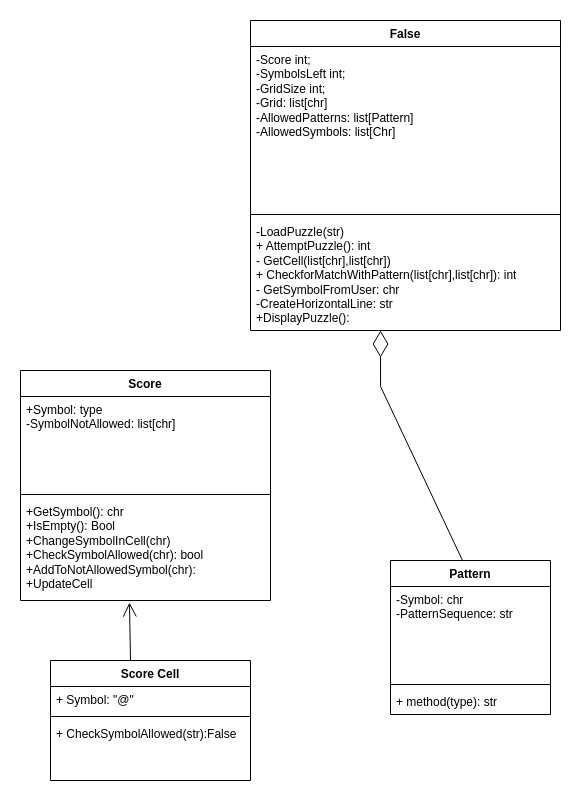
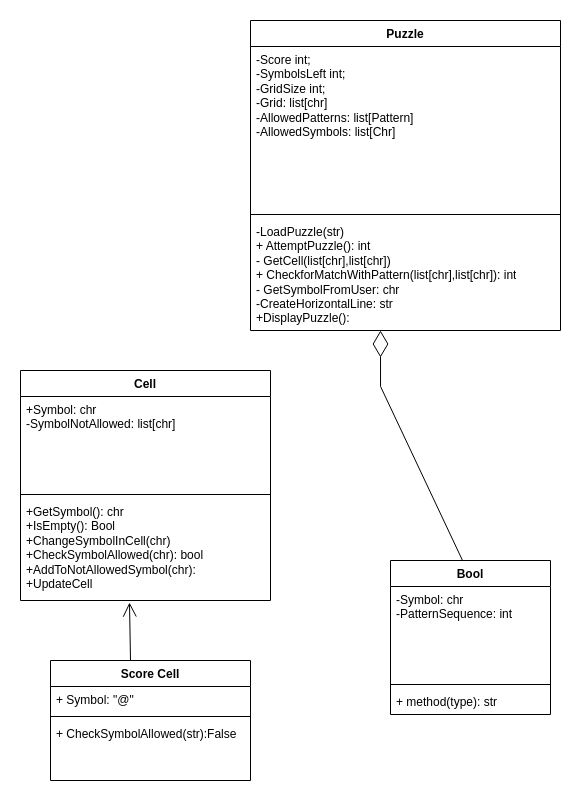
- <mxCell id="2" value="False" style="swimlane;fontStyle=1;align=center;verticalAlign=top;childLayout=stackLayout;horizontal=1;startSize=26;horizontalStack=0;resizeParent=1;resizeParentMax=0;resizeLast=0;collapsible=1;marginBottom=0;whiteSpace=wrap;html=1;" parent="1" vertex="1"><mxGeometry x="250" y="20" width="310" height="310" as="geometry" /></mxCell>
+ <mxCell id="2" value="Puzzle" style="swimlane;fontStyle=1;align=center;verticalAlign=top;childLayout=stackLayout;horizontal=1;startSize=26;horizontalStack=0;resizeParent=1;resizeParentMax=0;resizeLast=0;collapsible=1;marginBottom=0;whiteSpace=wrap;html=1;" parent="1" vertex="1"><mxGeometry x="250" y="20" width="310" height="310" as="geometry" /></mxCell>
- <mxCell id="6" value="Score" style="swimlane;fontStyle=1;align=center;verticalAlign=top;childLayout=stackLayout;horizontal=1;startSize=26;horizontalStack=0;resizeParent=1;resizeParentMax=0;resizeLast=0;collapsible=1;marginBottom=0;whiteSpace=wrap;html=1;" parent="1" vertex="1"><mxGeometry x="20" y="370" width="250" height="230" as="geometry" /></mxCell>
+ <mxCell id="6" value="Cell" style="swimlane;fontStyle=1;align=center;verticalAlign=top;childLayout=stackLayout;horizontal=1;startSize=26;horizontalStack=0;resizeParent=1;resizeParentMax=0;resizeLast=0;collapsible=1;marginBottom=0;whiteSpace=wrap;html=1;" parent="1" vertex="1"><mxGeometry x="20" y="370" width="250" height="230" as="geometry" /></mxCell>
- <mxCell id="7" value="+Symbol: type&lt;br&gt;-SymbolNotAllowed: list[chr]" style="text;strokeColor=none;fillColor=none;align=left;verticalAlign=top;spacingLeft=4;spacingRight=4;overflow=hidden;rotatable=0;points=[[0,0.5],[1,0.5]];portConstraint=eastwest;whiteSpace=wrap;html=1;" parent="6" vertex="1"><mxGeometry y="26" width="250" height="94" as="geometry" /></mxCell>
+ <mxCell id="7" value="+Symbol: chr&lt;br&gt;-SymbolNotAllowed: list[chr]" style="text;strokeColor=none;fillColor=none;align=left;verticalAlign=top;spacingLeft=4;spacingRight=4;overflow=hidden;rotatable=0;points=[[0,0.5],[1,0.5]];portConstraint=eastwest;whiteSpace=wrap;html=1;" parent="6" vertex="1"><mxGeometry y="26" width="250" height="94" as="geometry" /></mxCell>
- <mxCell id="11" value="Pattern" style="swimlane;fontStyle=1;align=center;verticalAlign=top;childLayout=stackLayout;horizontal=1;startSize=26;horizontalStack=0;resizeParent=1;resizeParentMax=0;resizeLast=0;collapsible=1;marginBottom=0;whiteSpace=wrap;html=1;" vertex="1" parent="1"><mxGeometry x="390" y="560" width="160" height="154" as="geometry" /></mxCell>
+ <mxCell id="11" value="Bool" style="swimlane;fontStyle=1;align=center;verticalAlign=top;childLayout=stackLayout;horizontal=1;startSize=26;horizontalStack=0;resizeParent=1;resizeParentMax=0;resizeLast=0;collapsible=1;marginBottom=0;whiteSpace=wrap;html=1;" vertex="1" parent="1"><mxGeometry x="390" y="560" width="160" height="154" as="geometry" /></mxCell>
- <mxCell id="12" value="-Symbol: chr&lt;br&gt;-PatternSequence: str" style="text;strokeColor=none;fillColor=none;align=left;verticalAlign=top;spacingLeft=4;spacingRight=4;overflow=hidden;rotatable=0;points=[[0,0.5],[1,0.5]];portConstraint=eastwest;whiteSpace=wrap;html=1;" vertex="1" parent="11"><mxGeometry y="26" width="160" height="94" as="geometry" /></mxCell>
+ <mxCell id="12" value="-Symbol: chr&lt;br&gt;-PatternSequence: int" style="text;strokeColor=none;fillColor=none;align=left;verticalAlign=top;spacingLeft=4;spacingRight=4;overflow=hidden;rotatable=0;points=[[0,0.5],[1,0.5]];portConstraint=eastwest;whiteSpace=wrap;html=1;" vertex="1" parent="11"><mxGeometry y="26" width="160" height="94" as="geometry" /></mxCell>
